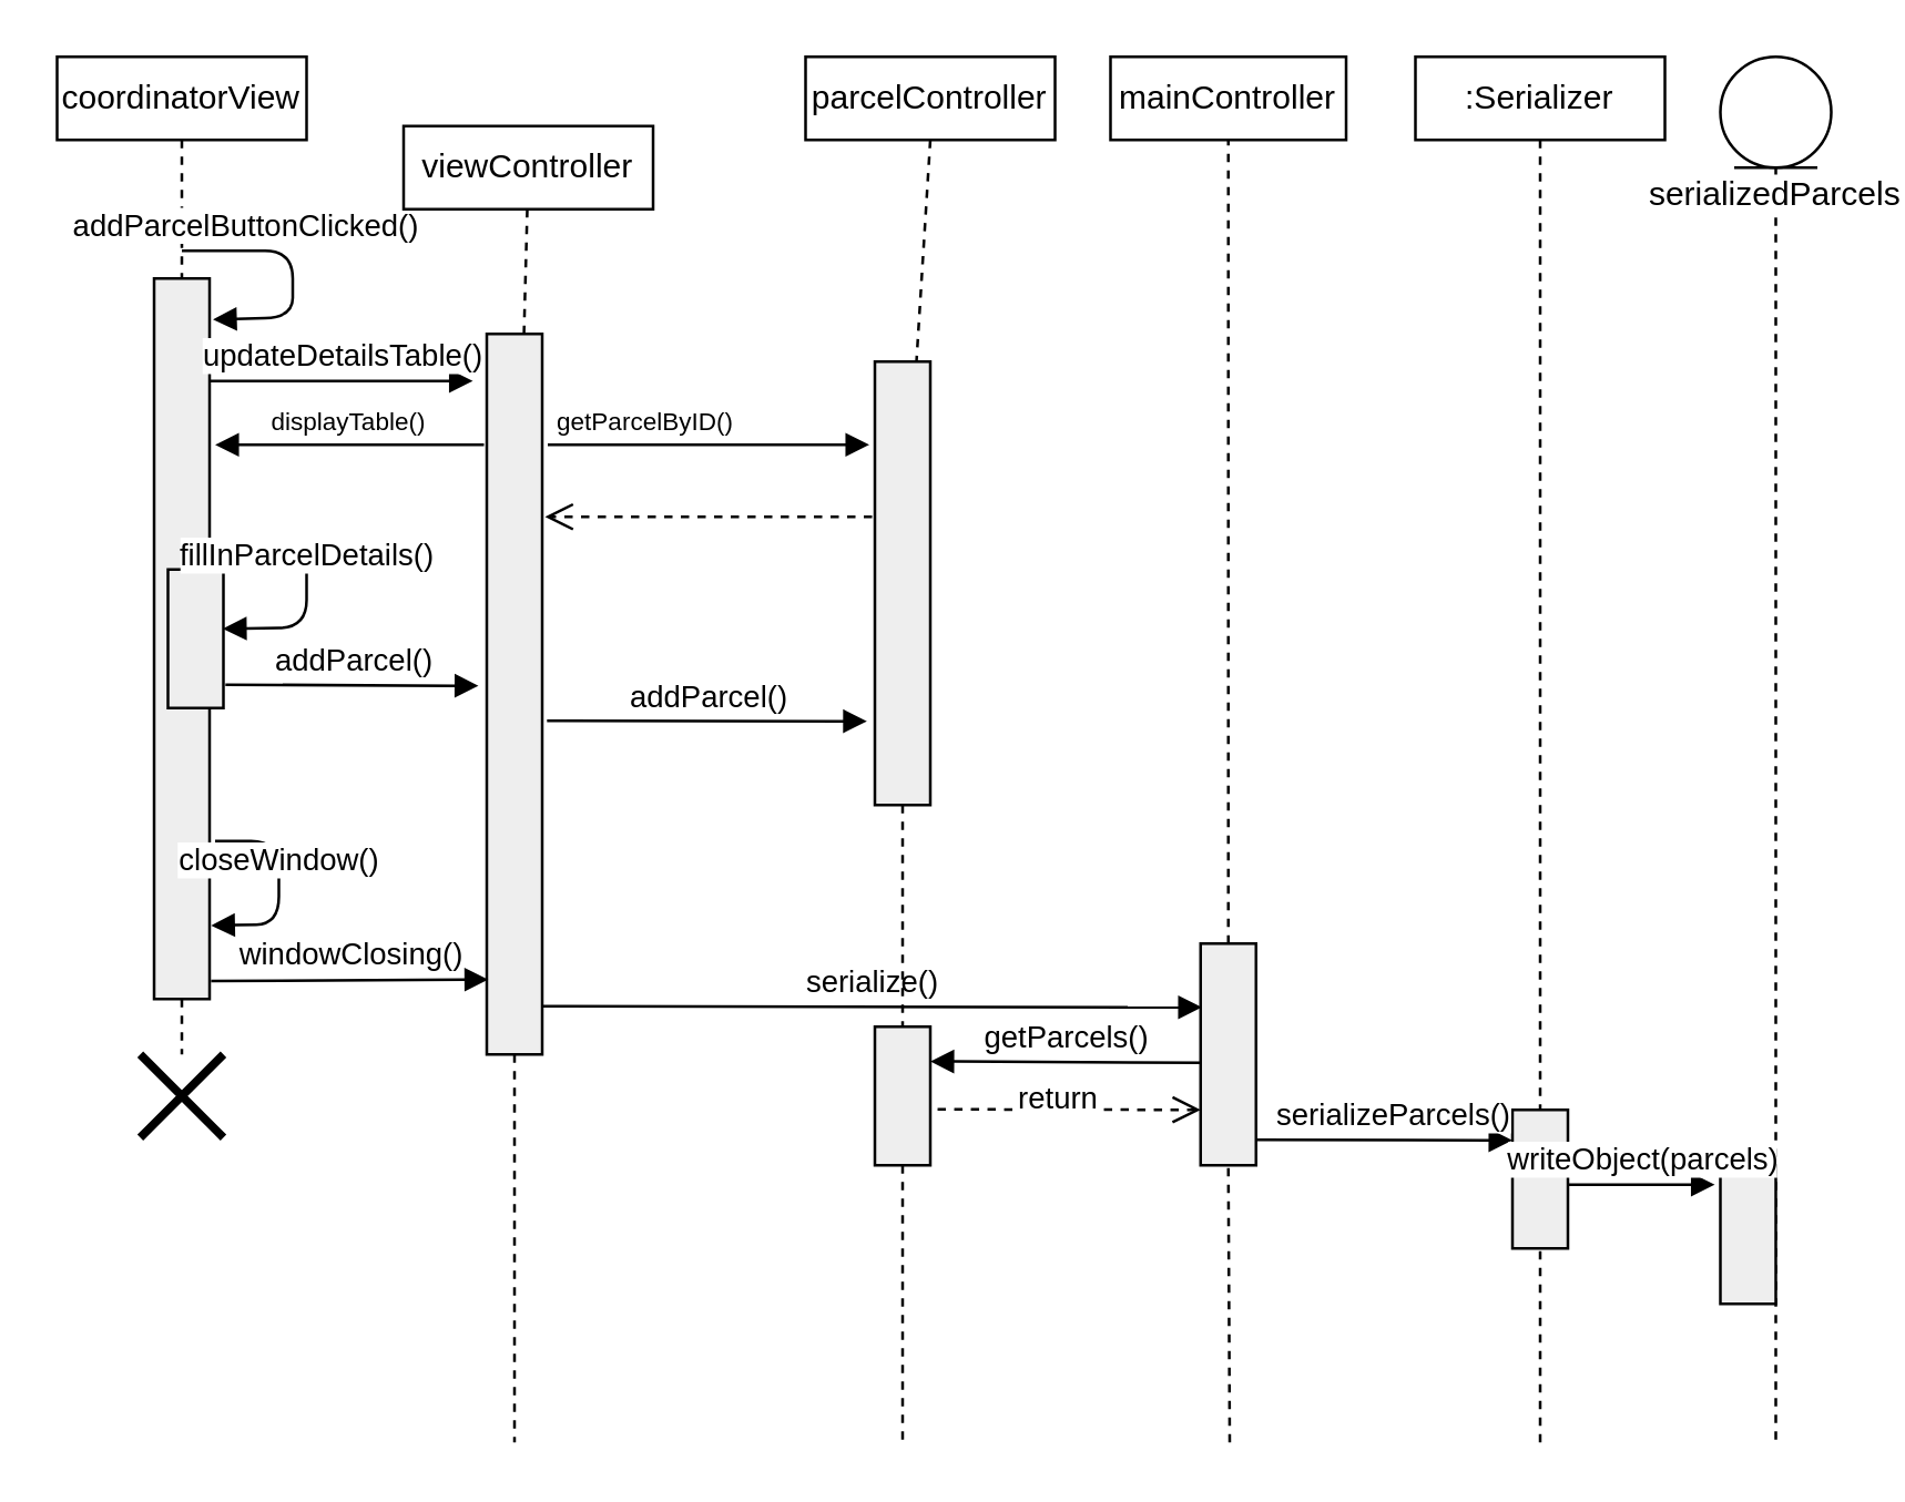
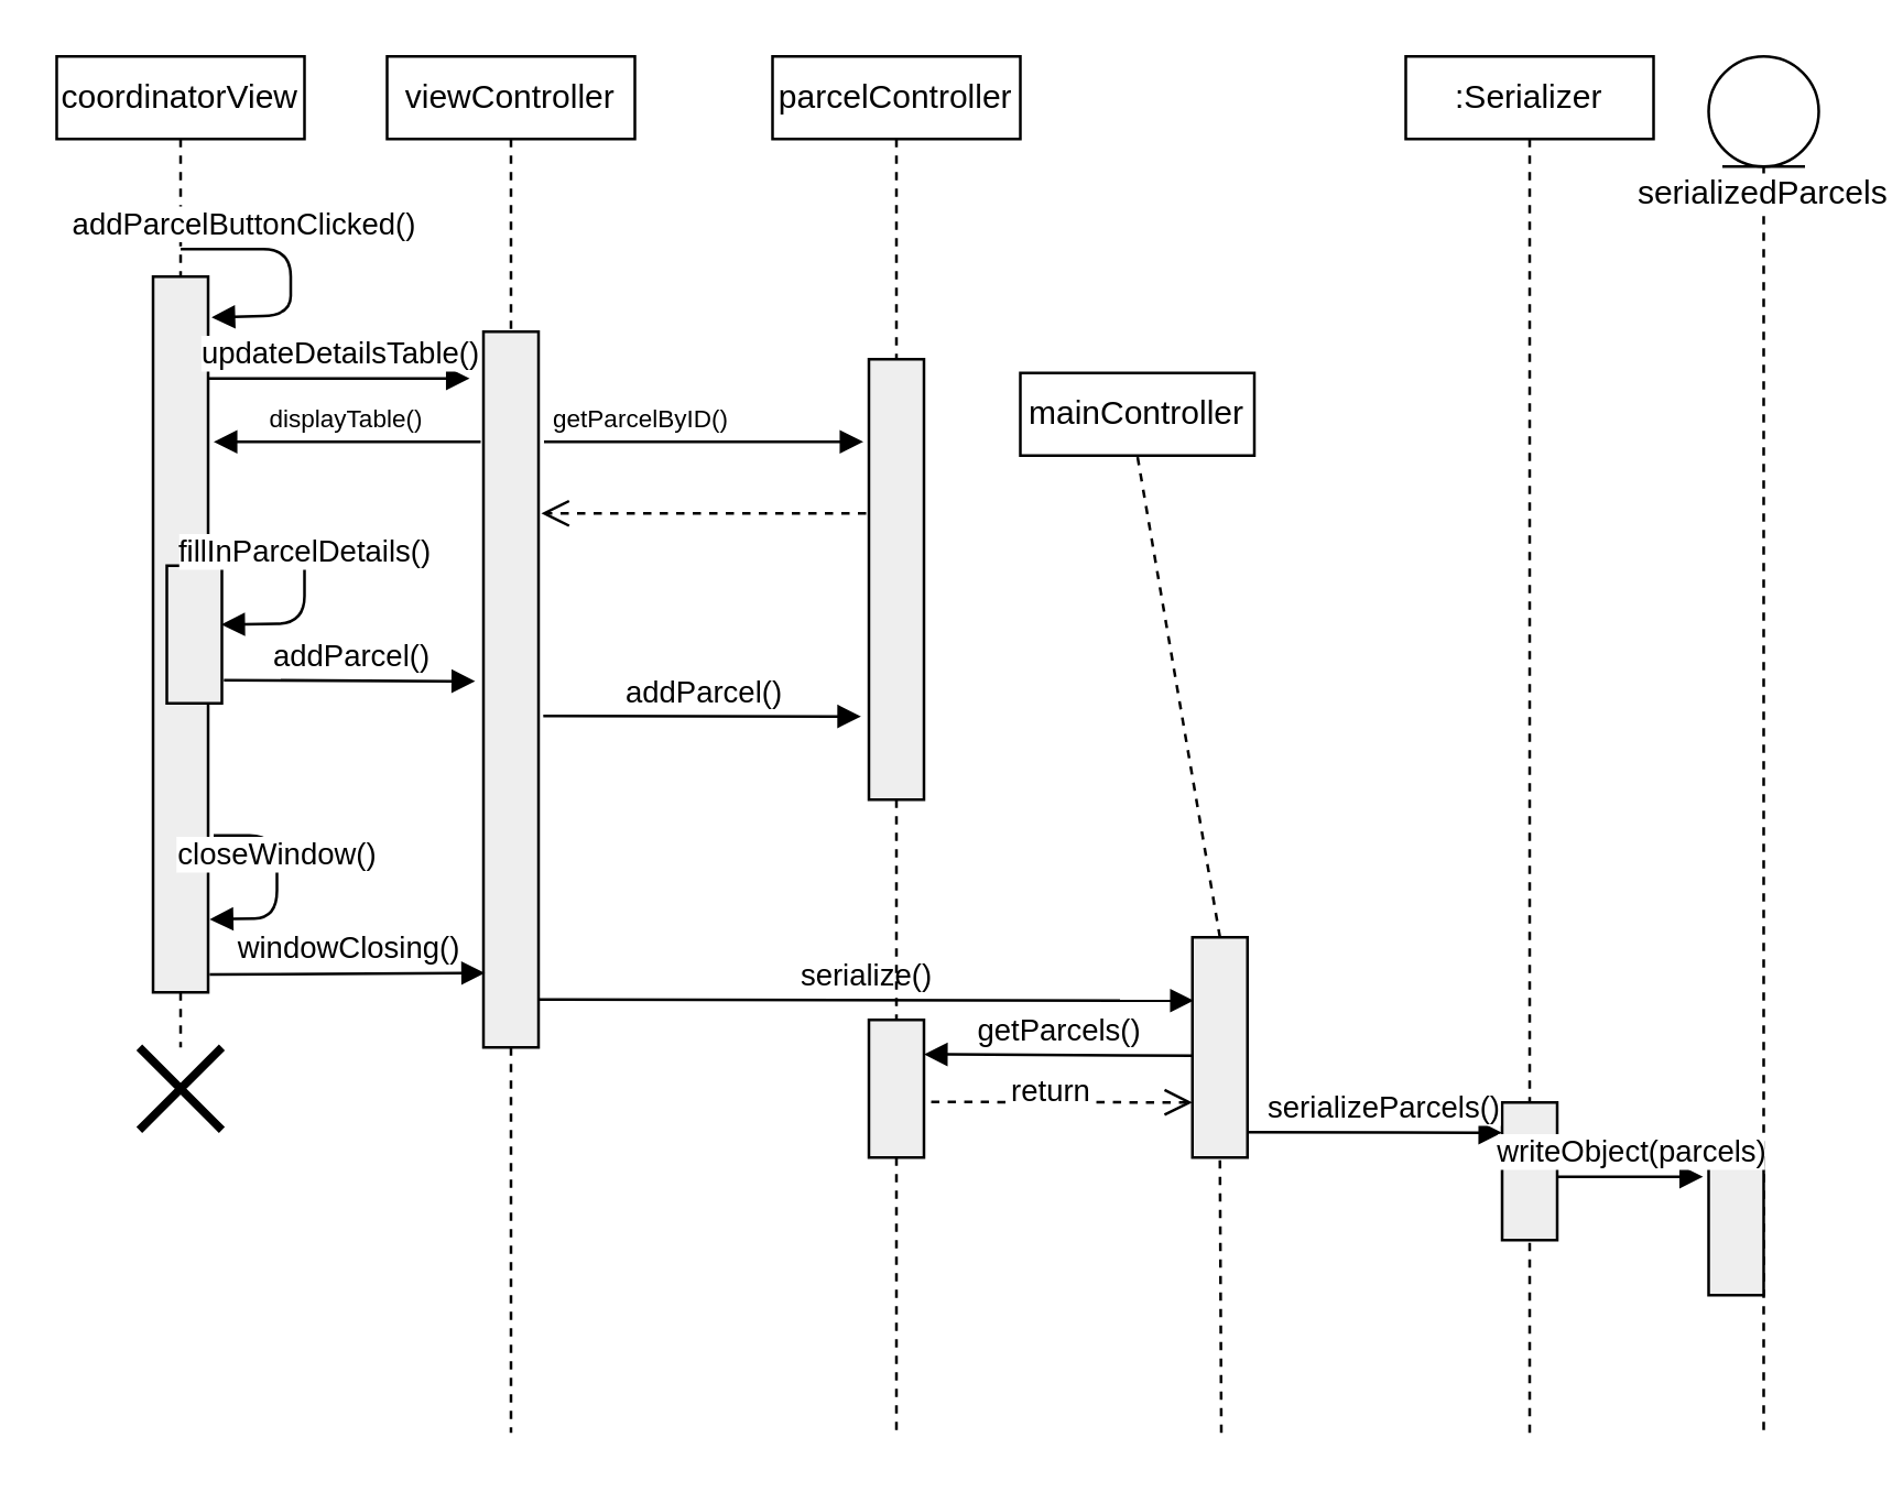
- <mxCell id="2" value="parcelController" style="shape=rect;html=1;whiteSpace=wrap;align=center;" parent="1" vertex="1"><mxGeometry x="290" y="20" width="90" height="30" as="geometry" /></mxCell>
+ <mxCell id="2" value="parcelController" style="shape=rect;html=1;whiteSpace=wrap;align=center;" parent="1" vertex="1"><mxGeometry x="280" y="20" width="90" height="30" as="geometry" /></mxCell>
- <mxCell id="27" value="mainController" style="shape=rect;html=1;whiteSpace=wrap;align=center;" vertex="1" parent="1"><mxGeometry x="400" y="20" width="85" height="30" as="geometry" /></mxCell>
+ <mxCell id="27" value="mainController" style="shape=rect;html=1;whiteSpace=wrap;align=center;" vertex="1" parent="1"><mxGeometry x="370" y="135" width="85" height="30" as="geometry" /></mxCell>
- <mxCell id="15" value="viewController" style="shape=rect;html=1;whiteSpace=wrap;align=center;" parent="1" vertex="1"><mxGeometry x="145" y="45" width="90" height="30" as="geometry" /></mxCell>
+ <mxCell id="15" value="viewController" style="shape=rect;html=1;whiteSpace=wrap;align=center;" parent="1" vertex="1"><mxGeometry x="140" y="20" width="90" height="30" as="geometry" /></mxCell>
